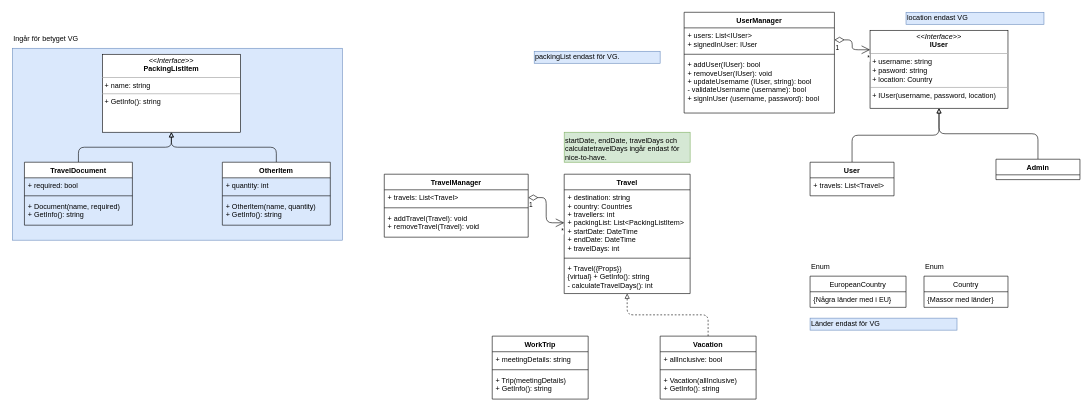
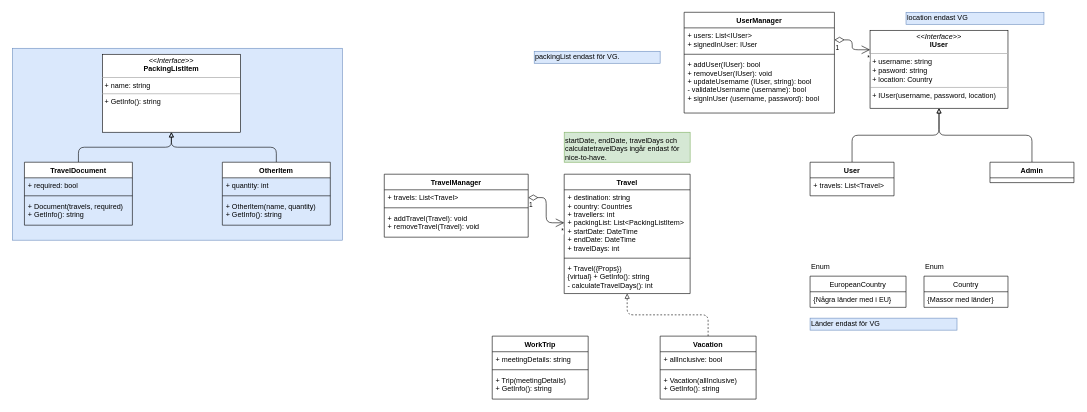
- <mxCell id="25" value="Ingår för betyget VG" style="text;html=1;strokeColor=none;fillColor=none;align=left;verticalAlign=middle;whiteSpace=wrap;rounded=0;" vertex="1" parent="1"><mxGeometry x="20" y="50" width="160" height="30" as="geometry" /></mxCell>
- <mxCell id="47" value="Admin" style="swimlane;fontStyle=1;align=center;verticalAlign=top;childLayout=stackLayout;horizontal=1;startSize=26;horizontalStack=0;resizeParent=1;resizeParentMax=0;resizeLast=0;collapsible=1;marginBottom=0;" vertex="1" parent="1"><mxGeometry x="1660" y="265" width="140" height="34" as="geometry" /></mxCell>
+ <mxCell id="47" value="Admin" style="swimlane;fontStyle=1;align=center;verticalAlign=top;childLayout=stackLayout;horizontal=1;startSize=26;horizontalStack=0;resizeParent=1;resizeParentMax=0;resizeLast=0;collapsible=1;marginBottom=0;" vertex="1" parent="1"><mxGeometry x="1650" y="270" width="140" height="34" as="geometry" /></mxCell>
- <mxCell id="20" value="+ Document(name, required)&#10;+ GetInfo(): string" style="text;strokeColor=none;fillColor=none;align=left;verticalAlign=top;spacingLeft=4;spacingRight=4;overflow=hidden;rotatable=0;points=[[0,0.5],[1,0.5]];portConstraint=eastwest;" vertex="1" parent="17"><mxGeometry y="60" width="180" height="45" as="geometry" /></mxCell>
+ <mxCell id="20" value="+ Document(travels, required)&#10;+ GetInfo(): string" style="text;strokeColor=none;fillColor=none;align=left;verticalAlign=top;spacingLeft=4;spacingRight=4;overflow=hidden;rotatable=0;points=[[0,0.5],[1,0.5]];portConstraint=eastwest;" vertex="1" parent="17"><mxGeometry y="60" width="180" height="45" as="geometry" /></mxCell>
